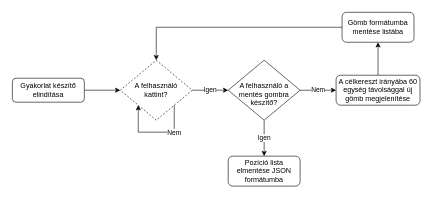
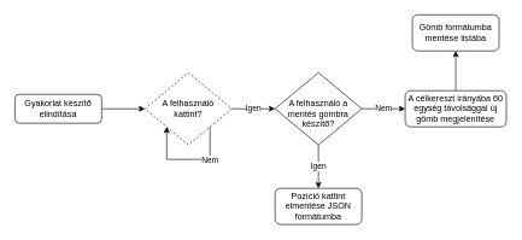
- <mxCell id="14" style="edgeStyle=orthogonalEdgeStyle;rounded=0;orthogonalLoop=1;jettySize=auto;html=1;entryX=0.5;entryY=0;entryDx=0;entryDy=0;" edge="1" parent="1" source="15" target="5"><mxGeometry relative="1" as="geometry" /></mxCell>
- <mxCell id="11" value="Pozíció lista elmentése JSON formátumba" style="rounded=1;whiteSpace=wrap;html=1;shadow=0;strokeWidth=1;spacing=2;spacingTop=0;" vertex="1" parent="1"><mxGeometry x="380" y="260" width="120" height="50" as="geometry" /></mxCell>
+ <mxCell id="11" value="Pozíció kattint elmentése JSON formátumba" style="rounded=1;whiteSpace=wrap;html=1;shadow=0;strokeWidth=1;spacing=2;spacingTop=0;" vertex="1" parent="1"><mxGeometry x="380" y="260" width="120" height="50" as="geometry" /></mxCell>
